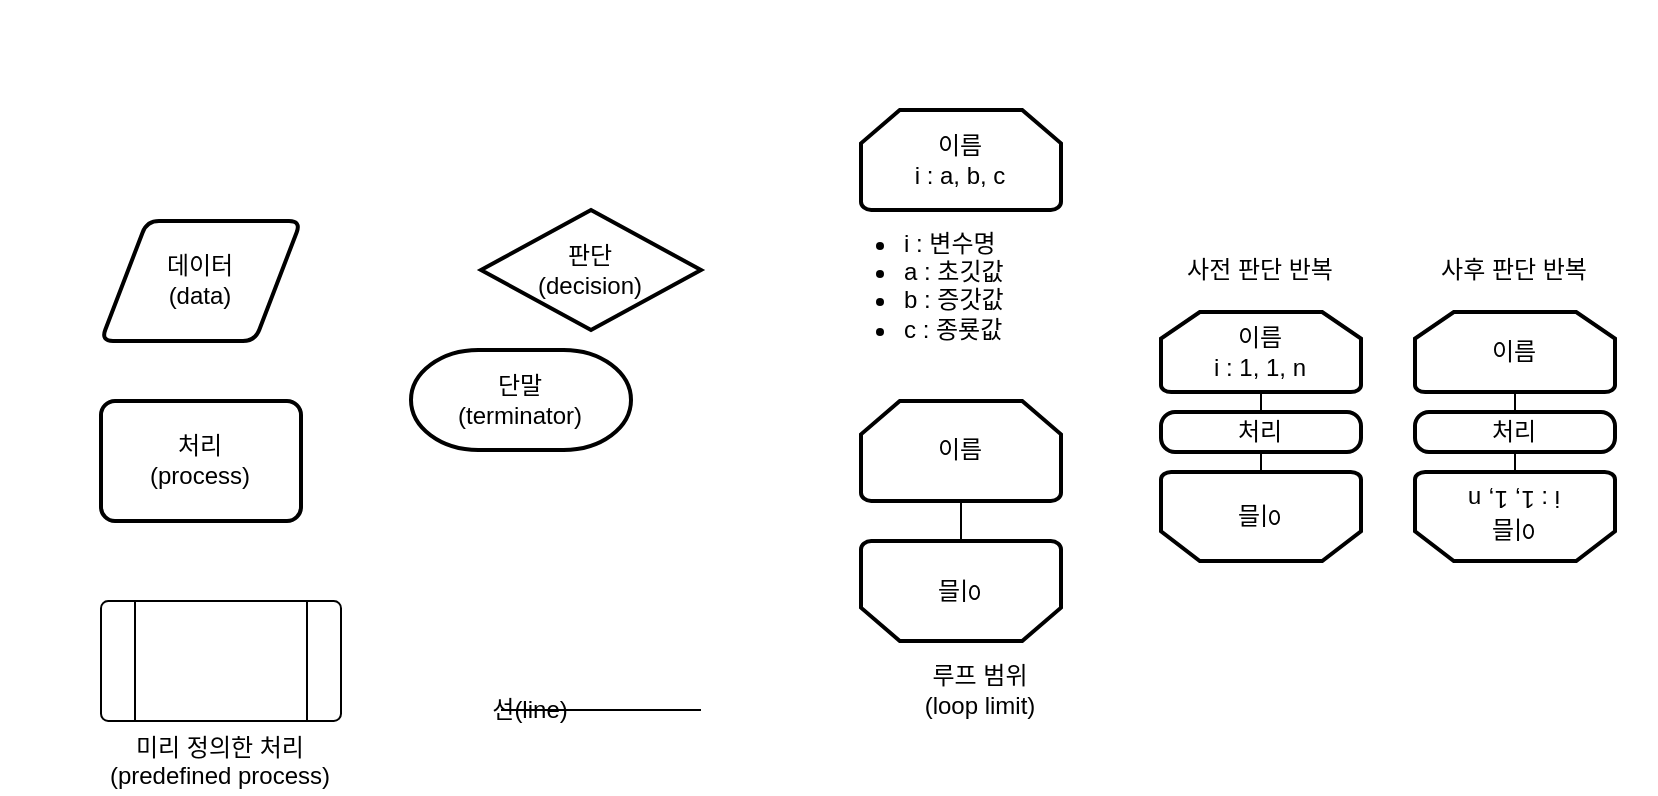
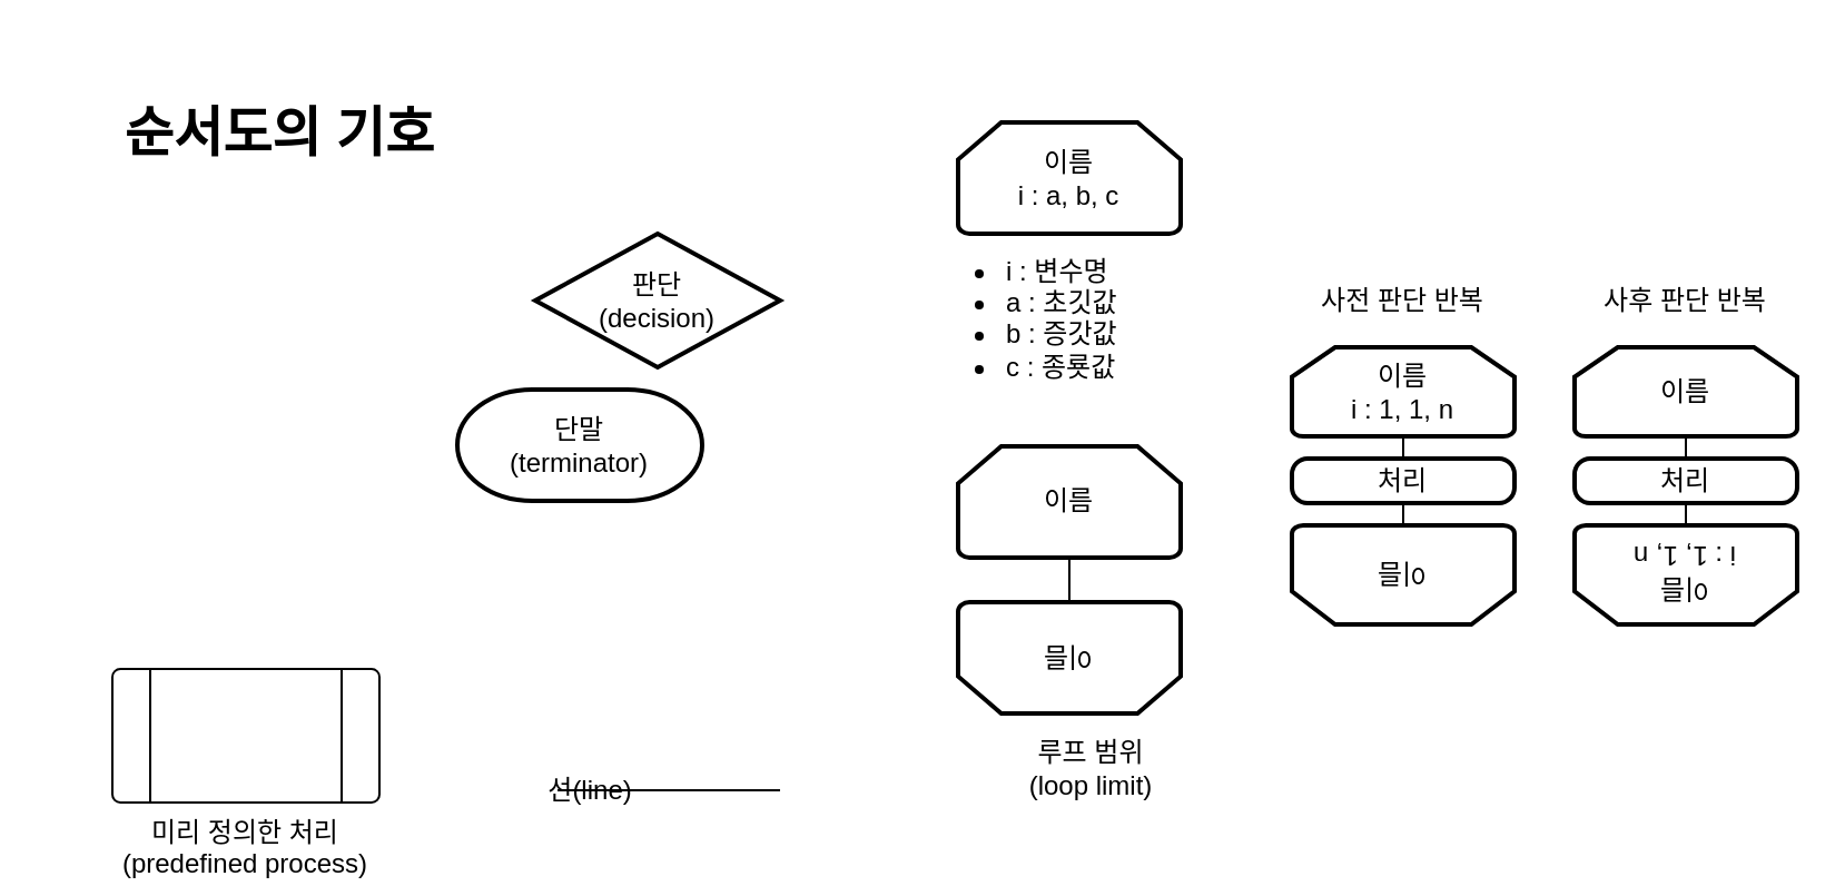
+ <mxCell id="3" value="순서도의 기호" style="text;strokeColor=none;fillColor=none;html=1;fontSize=24;fontStyle=1;verticalAlign=middle;align=center;" vertex="1" parent="1"><mxGeometry x="20" y="20" width="210" height="80" as="geometry" /></mxCell>
- <mxCell id="6" value="데이터&lt;div&gt;(data)&lt;/div&gt;" style="shape=parallelogram;html=1;strokeWidth=2;perimeter=parallelogramPerimeter;whiteSpace=wrap;rounded=1;arcSize=12;size=0.23;" vertex="1" parent="1"><mxGeometry x="50" y="110" width="100" height="60" as="geometry" /></mxCell>
- <mxCell id="7" value="처리&lt;div&gt;(process)&lt;/div&gt;" style="rounded=1;whiteSpace=wrap;html=1;absoluteArcSize=1;arcSize=14;strokeWidth=2;" vertex="1" parent="1"><mxGeometry x="50" y="200" width="100" height="60" as="geometry" /></mxCell>
